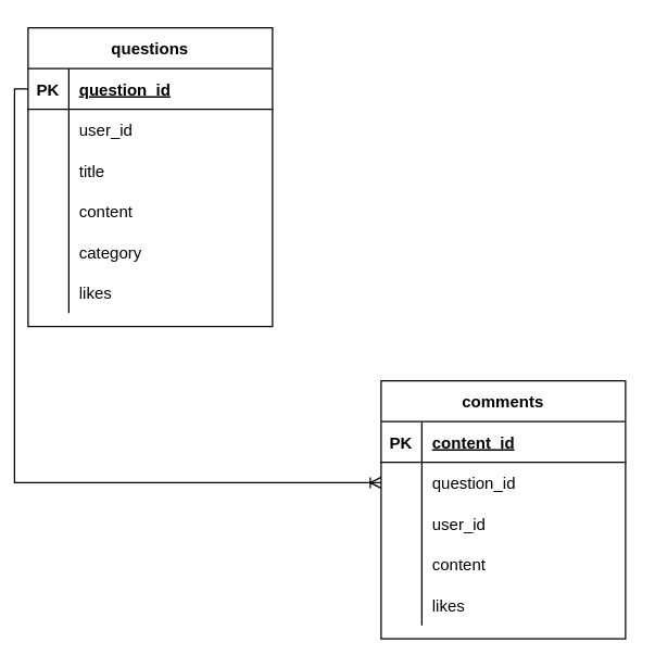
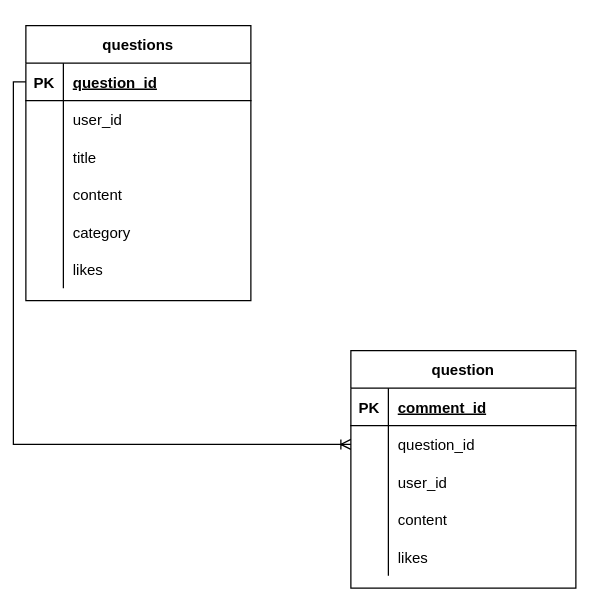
- <mxCell id="21" value="comments" style="shape=table;startSize=30;container=1;collapsible=1;childLayout=tableLayout;fixedRows=1;rowLines=0;fontStyle=1;align=center;resizeLast=1;" vertex="1" parent="1"><mxGeometry x="280" y="280" width="180" height="190" as="geometry" /></mxCell>
+ <mxCell id="21" value="question" style="shape=table;startSize=30;container=1;collapsible=1;childLayout=tableLayout;fixedRows=1;rowLines=0;fontStyle=1;align=center;resizeLast=1;" vertex="1" parent="1"><mxGeometry x="280" y="280" width="180" height="190" as="geometry" /></mxCell>
- <mxCell id="24" value="content_id" style="shape=partialRectangle;connectable=0;fillColor=none;top=0;left=0;bottom=0;right=0;align=left;spacingLeft=6;fontStyle=5;overflow=hidden;" vertex="1" parent="22"><mxGeometry x="30" width="150" height="30" as="geometry"><mxRectangle width="150" height="30" as="alternateBounds" /></mxGeometry></mxCell>
+ <mxCell id="24" value="comment_id" style="shape=partialRectangle;connectable=0;fillColor=none;top=0;left=0;bottom=0;right=0;align=left;spacingLeft=6;fontStyle=5;overflow=hidden;" vertex="1" parent="22"><mxGeometry x="30" width="150" height="30" as="geometry"><mxRectangle width="150" height="30" as="alternateBounds" /></mxGeometry></mxCell>
